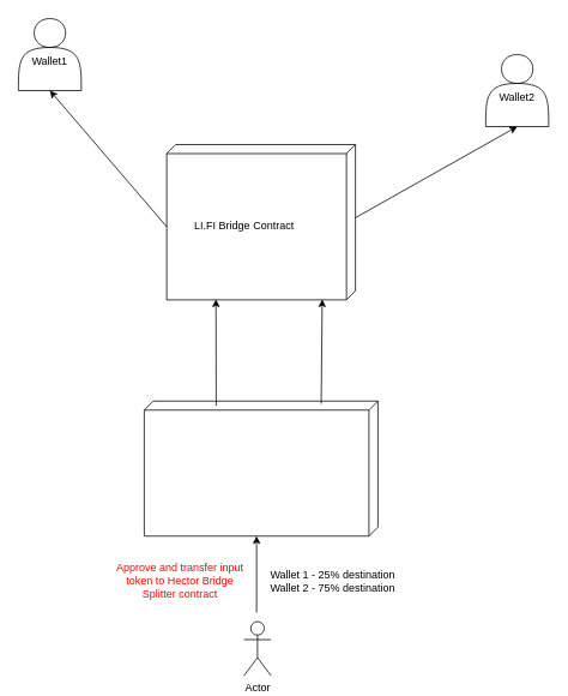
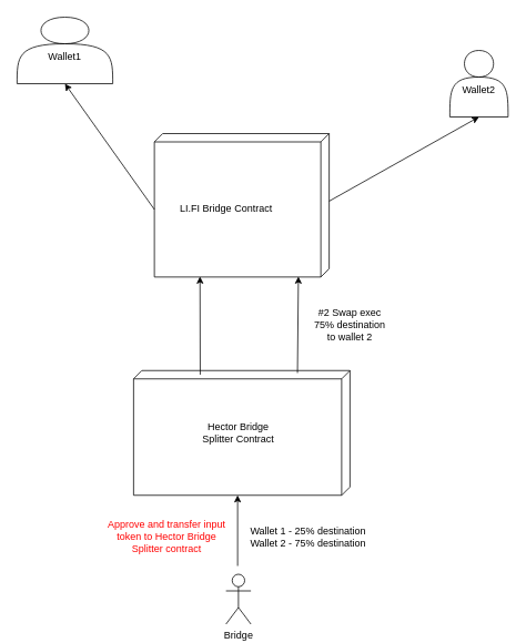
- <mxCell id="12" value="&lt;br&gt;Wallet1" style="shape=actor;whiteSpace=wrap;html=1;" vertex="1" parent="1"><mxGeometry x="20" y="20" width="70" height="80" as="geometry" /></mxCell>
+ <mxCell id="12" value="&lt;br&gt;Wallet1" style="shape=actor;whiteSpace=wrap;html=1;" vertex="1" parent="1"><mxGeometry x="20" y="20" width="115" height="80" as="geometry" /></mxCell>
+ <mxCell id="11" value="#2 Swap exec&lt;br&gt;75% destination to wallet 2" style="text;html=1;strokeColor=none;fillColor=none;align=center;verticalAlign=middle;whiteSpace=wrap;rounded=0;" vertex="1" parent="1"><mxGeometry x="370" y="340" width="100" height="100" as="geometry" /></mxCell>
+ <mxCell id="4" value="Hector Bridge Splitter&amp;nbsp;Contract" style="text;html=1;strokeColor=none;fillColor=none;align=center;verticalAlign=middle;whiteSpace=wrap;rounded=0;" vertex="1" parent="1"><mxGeometry x="236" y="490" width="100" height="60" as="geometry" /></mxCell>
- <mxCell id="5" value="Actor" style="shape=umlActor;verticalLabelPosition=bottom;verticalAlign=top;html=1;outlineConnect=0;" vertex="1" parent="1"><mxGeometry x="271" y="690" width="30" height="60" as="geometry" /></mxCell>
+ <mxCell id="5" value="Bridge" style="shape=umlActor;verticalLabelPosition=bottom;verticalAlign=top;html=1;outlineConnect=0;" vertex="1" parent="1"><mxGeometry x="271" y="690" width="30" height="60" as="geometry" /></mxCell>
